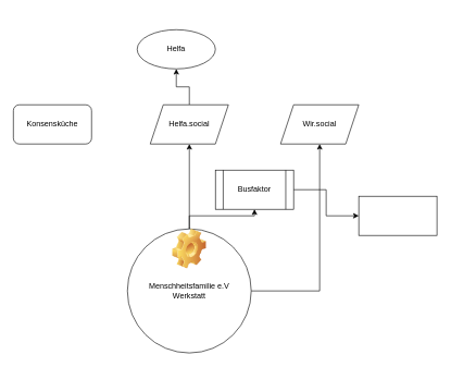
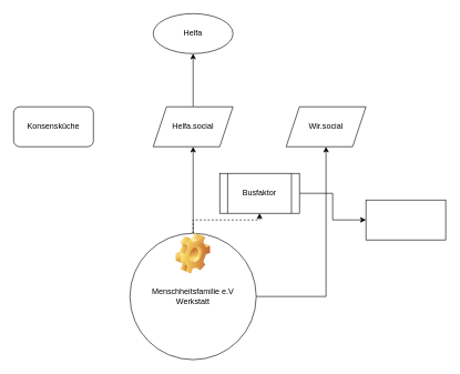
- <mxCell id="8" value="Helfa" style="ellipse;whiteSpace=wrap;html=1;" vertex="1" parent="1"><mxGeometry x="210" y="45" width="120" height="60" as="geometry" /></mxCell>
+ <mxCell id="8" value="Helfa" style="ellipse;whiteSpace=wrap;html=1;" vertex="1" parent="1"><mxGeometry x="230" y="20" width="120" height="60" as="geometry" /></mxCell>
- <mxCell id="4" value="" style="edgeStyle=orthogonalEdgeStyle;rounded=0;orthogonalLoop=1;jettySize=auto;html=1;" edge="1" parent="1" source="5" target="12"><mxGeometry relative="1" as="geometry" /></mxCell>
+ <mxCell id="4" value="" style="edgeStyle=orthogonalEdgeStyle;rounded=0;orthogonalLoop=1;jettySize=auto;html=1;dashed=1;" edge="1" parent="1" source="5" target="12"><mxGeometry relative="1" as="geometry" /></mxCell>
